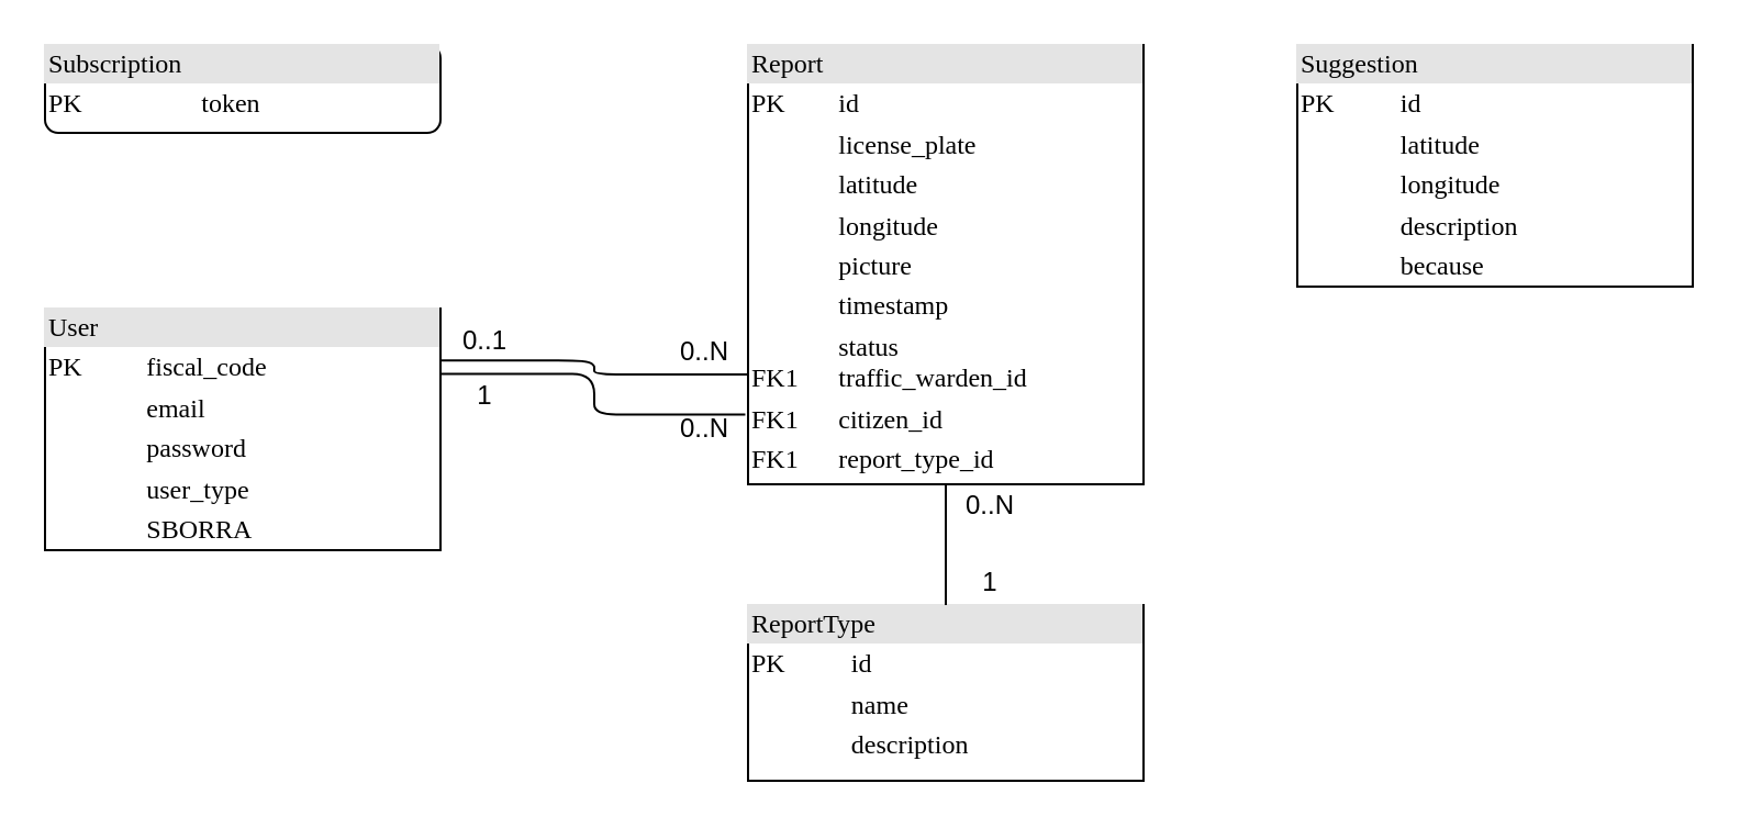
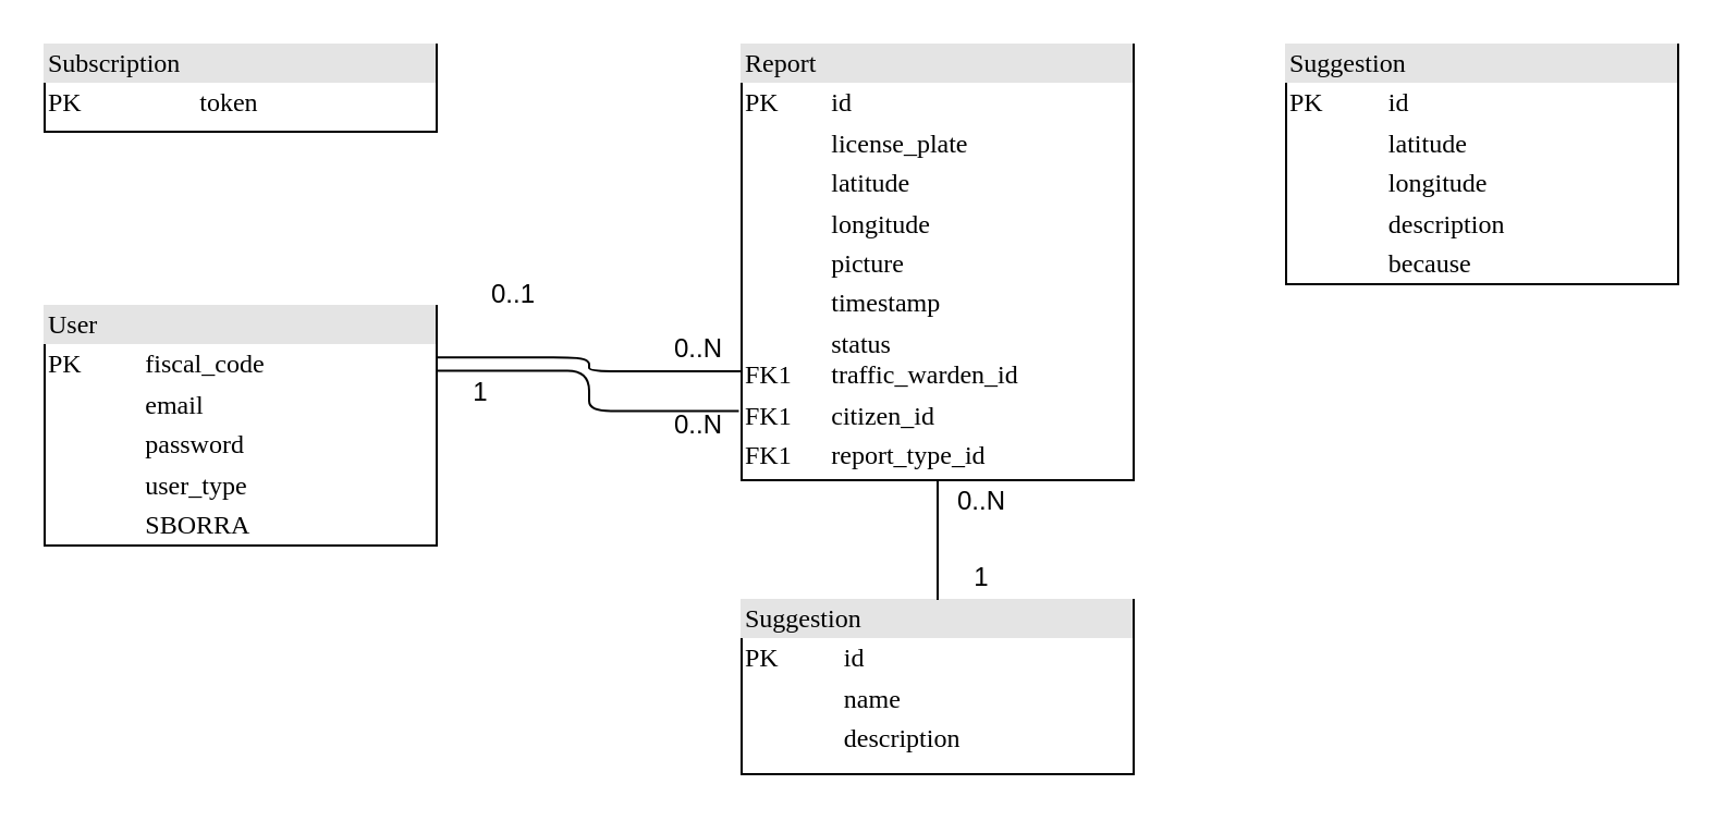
- <mxCell id="8" value="&lt;div style=&quot;box-sizing: border-box ; width: 100% ; background: #e4e4e4 ; padding: 2px&quot;&gt;Subscription&lt;/div&gt;&lt;table style=&quot;width: 100% ; font-size: 1em&quot; cellpadding=&quot;2&quot; cellspacing=&quot;0&quot;&gt;&lt;tbody&gt;&lt;tr&gt;&lt;td&gt;PK&lt;/td&gt;&lt;td&gt;token&lt;/td&gt;&lt;/tr&gt;&lt;tr&gt;&lt;td&gt;&lt;/td&gt;&lt;td&gt;&lt;/td&gt;&lt;/tr&gt;&lt;/tbody&gt;&lt;/table&gt;" style="verticalAlign=top;align=left;overflow=fill;html=1;shadow=0;comic=0;labelBackgroundColor=none;strokeWidth=1;fontFamily=Verdana;fontSize=12;rounded=1;" parent="1" vertex="1"><mxGeometry x="20" y="20" width="180" height="40" as="geometry" /></mxCell>
+ <mxCell id="8" value="&lt;div style=&quot;box-sizing: border-box ; width: 100% ; background: #e4e4e4 ; padding: 2px&quot;&gt;Subscription&lt;/div&gt;&lt;table style=&quot;width: 100% ; font-size: 1em&quot; cellpadding=&quot;2&quot; cellspacing=&quot;0&quot;&gt;&lt;tbody&gt;&lt;tr&gt;&lt;td&gt;PK&lt;/td&gt;&lt;td&gt;token&lt;/td&gt;&lt;/tr&gt;&lt;tr&gt;&lt;td&gt;&lt;/td&gt;&lt;td&gt;&lt;/td&gt;&lt;/tr&gt;&lt;/tbody&gt;&lt;/table&gt;" style="verticalAlign=top;align=left;overflow=fill;html=1;rounded=0;shadow=0;comic=0;labelBackgroundColor=none;strokeWidth=1;fontFamily=Verdana;fontSize=12" parent="1" vertex="1"><mxGeometry x="20" y="20" width="180" height="40" as="geometry" /></mxCell>
- <mxCell id="10" value="0..1" style="text;html=1;align=center;verticalAlign=middle;resizable=0;points=[];;autosize=1;" vertex="1" parent="1"><mxGeometry x="200" y="145" width="40" height="20" as="geometry" /></mxCell>
+ <mxCell id="10" value="0..1" style="text;html=1;align=center;verticalAlign=middle;resizable=0;points=[];;autosize=1;" vertex="1" parent="1"><mxGeometry x="215" y="125" width="40" height="20" as="geometry" /></mxCell>
- <mxCell id="4" value="&lt;div style=&quot;box-sizing: border-box ; width: 100% ; background: #e4e4e4 ; padding: 2px&quot;&gt;ReportType&lt;/div&gt;&lt;table style=&quot;width: 100% ; font-size: 1em&quot; cellpadding=&quot;2&quot; cellspacing=&quot;0&quot;&gt;&lt;tbody&gt;&lt;tr&gt;&lt;td&gt;PK&lt;/td&gt;&lt;td&gt;id&lt;/td&gt;&lt;/tr&gt;&lt;tr&gt;&lt;td&gt;&lt;br&gt;&lt;/td&gt;&lt;td&gt;name&lt;/td&gt;&lt;/tr&gt;&lt;tr&gt;&lt;td&gt;&lt;/td&gt;&lt;td&gt;description&lt;/td&gt;&lt;/tr&gt;&lt;tr&gt;&lt;td&gt;&lt;/td&gt;&lt;td&gt;&lt;/td&gt;&lt;/tr&gt;&lt;/tbody&gt;&lt;/table&gt;" style="verticalAlign=top;align=left;overflow=fill;html=1;rounded=0;shadow=0;comic=0;labelBackgroundColor=none;strokeWidth=1;fontFamily=Verdana;fontSize=12" parent="1" vertex="1"><mxGeometry x="340" y="275" width="180" height="80" as="geometry" /></mxCell>
+ <mxCell id="4" value="&lt;div style=&quot;box-sizing: border-box ; width: 100% ; background: #e4e4e4 ; padding: 2px&quot;&gt;Suggestion&lt;/div&gt;&lt;table style=&quot;width: 100% ; font-size: 1em&quot; cellpadding=&quot;2&quot; cellspacing=&quot;0&quot;&gt;&lt;tbody&gt;&lt;tr&gt;&lt;td&gt;PK&lt;/td&gt;&lt;td&gt;id&lt;/td&gt;&lt;/tr&gt;&lt;tr&gt;&lt;td&gt;&lt;br&gt;&lt;/td&gt;&lt;td&gt;name&lt;/td&gt;&lt;/tr&gt;&lt;tr&gt;&lt;td&gt;&lt;/td&gt;&lt;td&gt;description&lt;/td&gt;&lt;/tr&gt;&lt;tr&gt;&lt;td&gt;&lt;/td&gt;&lt;td&gt;&lt;/td&gt;&lt;/tr&gt;&lt;/tbody&gt;&lt;/table&gt;" style="verticalAlign=top;align=left;overflow=fill;html=1;rounded=0;shadow=0;comic=0;labelBackgroundColor=none;strokeWidth=1;fontFamily=Verdana;fontSize=12" parent="1" vertex="1"><mxGeometry x="340" y="275" width="180" height="80" as="geometry" /></mxCell>
